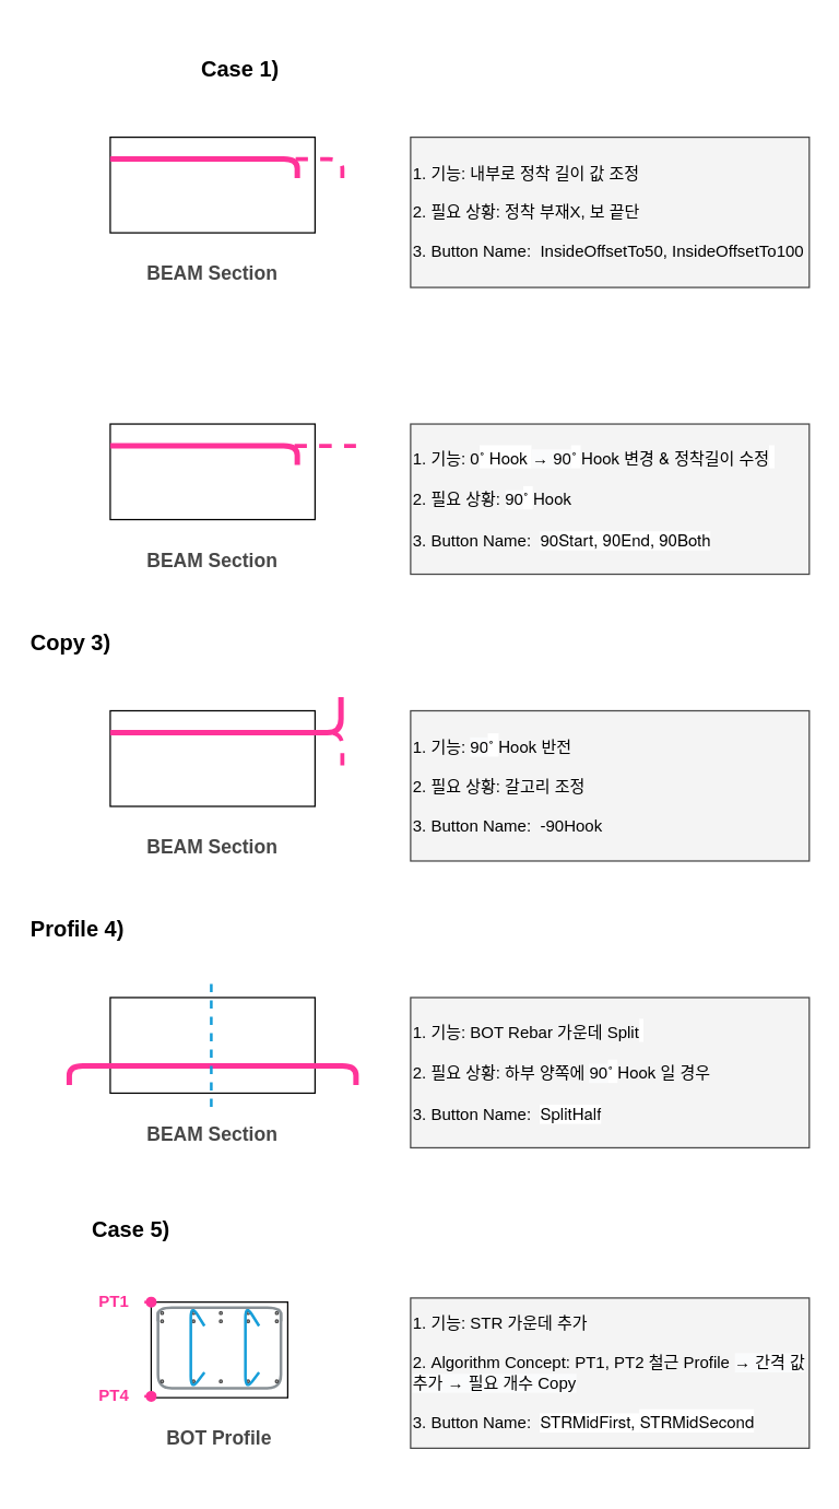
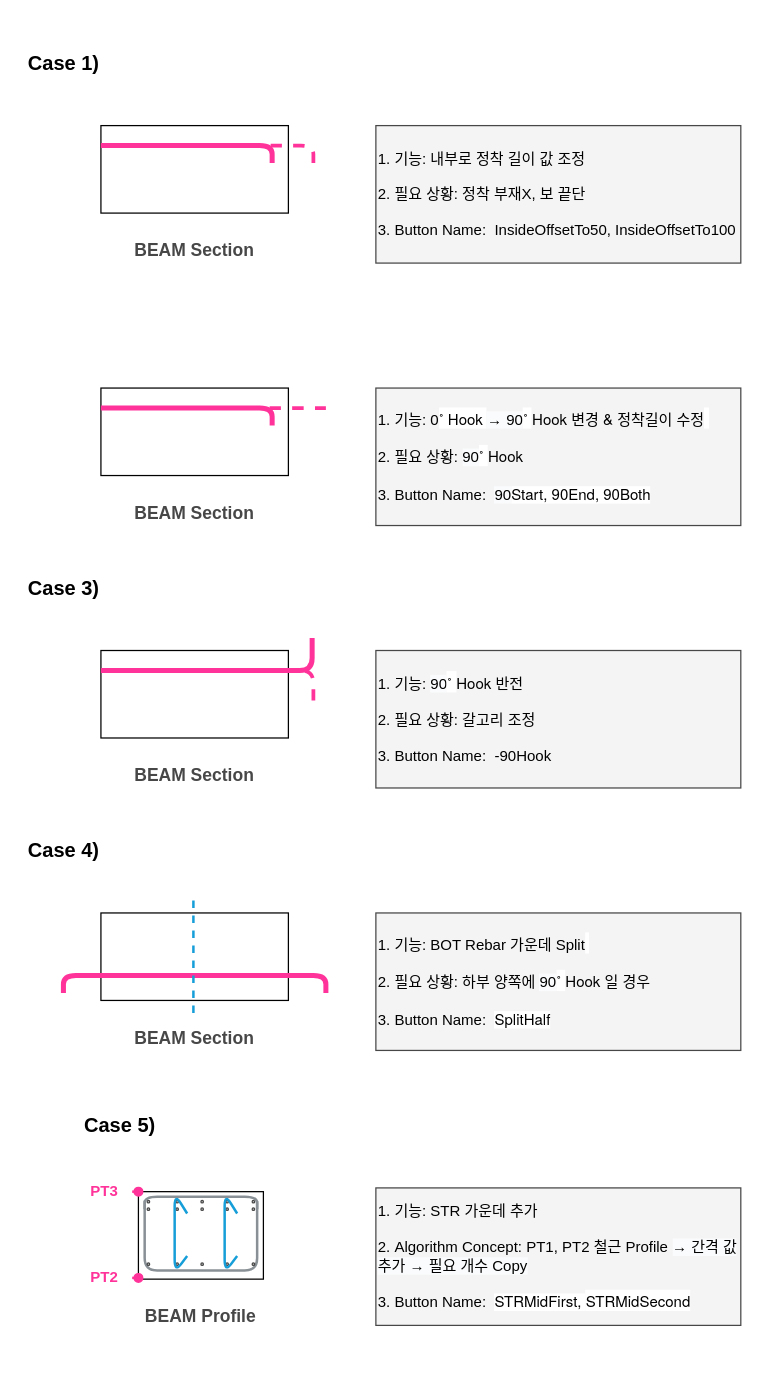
- <mxCell id="5" value="Case 1)" style="rounded=0;whiteSpace=wrap;html=1;fillColor=none;strokeColor=none;fontSize=16;fontStyle=1;align=left;" parent="1" vertex="1"><mxGeometry x="145" y="20" width="310" height="60" as="geometry" /></mxCell>
+ <mxCell id="5" value="Case 1)" style="rounded=0;whiteSpace=wrap;html=1;fillColor=none;strokeColor=none;fontSize=16;fontStyle=1;align=left;" parent="1" vertex="1"><mxGeometry x="20" y="20" width="310" height="60" as="geometry" /></mxCell>
- <mxCell id="18" value="Copy 3)" style="rounded=0;whiteSpace=wrap;html=1;fillColor=none;strokeColor=none;fontSize=16;fontStyle=1;align=left;" vertex="1" parent="1"><mxGeometry x="20" y="440" width="310" height="60" as="geometry" /></mxCell>
+ <mxCell id="18" value="Case 3)" style="rounded=0;whiteSpace=wrap;html=1;fillColor=none;strokeColor=none;fontSize=16;fontStyle=1;align=left;" vertex="1" parent="1"><mxGeometry x="20" y="440" width="310" height="60" as="geometry" /></mxCell>
- <mxCell id="23" value="Profile 4)" style="rounded=0;whiteSpace=wrap;html=1;fillColor=none;strokeColor=none;fontSize=16;fontStyle=1;align=left;" vertex="1" parent="1"><mxGeometry x="20" y="650" width="310" height="60" as="geometry" /></mxCell>
+ <mxCell id="23" value="Case 4)" style="rounded=0;whiteSpace=wrap;html=1;fillColor=none;strokeColor=none;fontSize=16;fontStyle=1;align=left;" vertex="1" parent="1"><mxGeometry x="20" y="650" width="310" height="60" as="geometry" /></mxCell>
- <mxCell id="49" value="PT1" style="rounded=0;whiteSpace=wrap;html=1;align=left;verticalAlign=middle;fillOpacity=20;fontSize=12;fontStyle=1;fillColor=none;strokeColor=none;labelBackgroundColor=#ffffff;fontColor=#FF3399;" vertex="1" parent="1"><mxGeometry x="70" y="938" width="35" height="30" as="geometry" /></mxCell>
+ <mxCell id="49" value="PT3" style="rounded=0;whiteSpace=wrap;html=1;align=left;verticalAlign=middle;fillOpacity=20;fontSize=12;fontStyle=1;fillColor=none;strokeColor=none;labelBackgroundColor=#ffffff;fontColor=#FF3399;" vertex="1" parent="1"><mxGeometry x="70" y="938" width="35" height="30" as="geometry" /></mxCell>
- <mxCell id="50" value="PT4" style="rounded=0;whiteSpace=wrap;html=1;align=left;verticalAlign=middle;fillOpacity=20;fontSize=12;fontStyle=1;fillColor=none;strokeColor=none;labelBackgroundColor=#ffffff;fontColor=#FF3399;" vertex="1" parent="1"><mxGeometry x="70" y="1007" width="35" height="30" as="geometry" /></mxCell>
+ <mxCell id="50" value="PT2" style="rounded=0;whiteSpace=wrap;html=1;align=left;verticalAlign=middle;fillOpacity=20;fontSize=12;fontStyle=1;fillColor=none;strokeColor=none;labelBackgroundColor=#ffffff;fontColor=#FF3399;" vertex="1" parent="1"><mxGeometry x="70" y="1007" width="35" height="30" as="geometry" /></mxCell>
- <mxCell id="7" value="&lt;span style=&quot;font-size: 14px&quot;&gt;&lt;b&gt;BOT Profile&lt;/b&gt;&lt;/span&gt;" style="rounded=1;whiteSpace=wrap;html=1;strokeColor=none;fillColor=none;fontColor=#474747;" parent="1" vertex="1"><mxGeometry x="90" y="1023" width="140" height="60" as="geometry" /></mxCell>
+ <mxCell id="7" value="&lt;span style=&quot;font-size: 14px&quot;&gt;&lt;b&gt;BEAM Profile&lt;/b&gt;&lt;/span&gt;" style="rounded=1;whiteSpace=wrap;html=1;strokeColor=none;fillColor=none;fontColor=#474747;" parent="1" vertex="1"><mxGeometry x="90" y="1023" width="140" height="60" as="geometry" /></mxCell>
